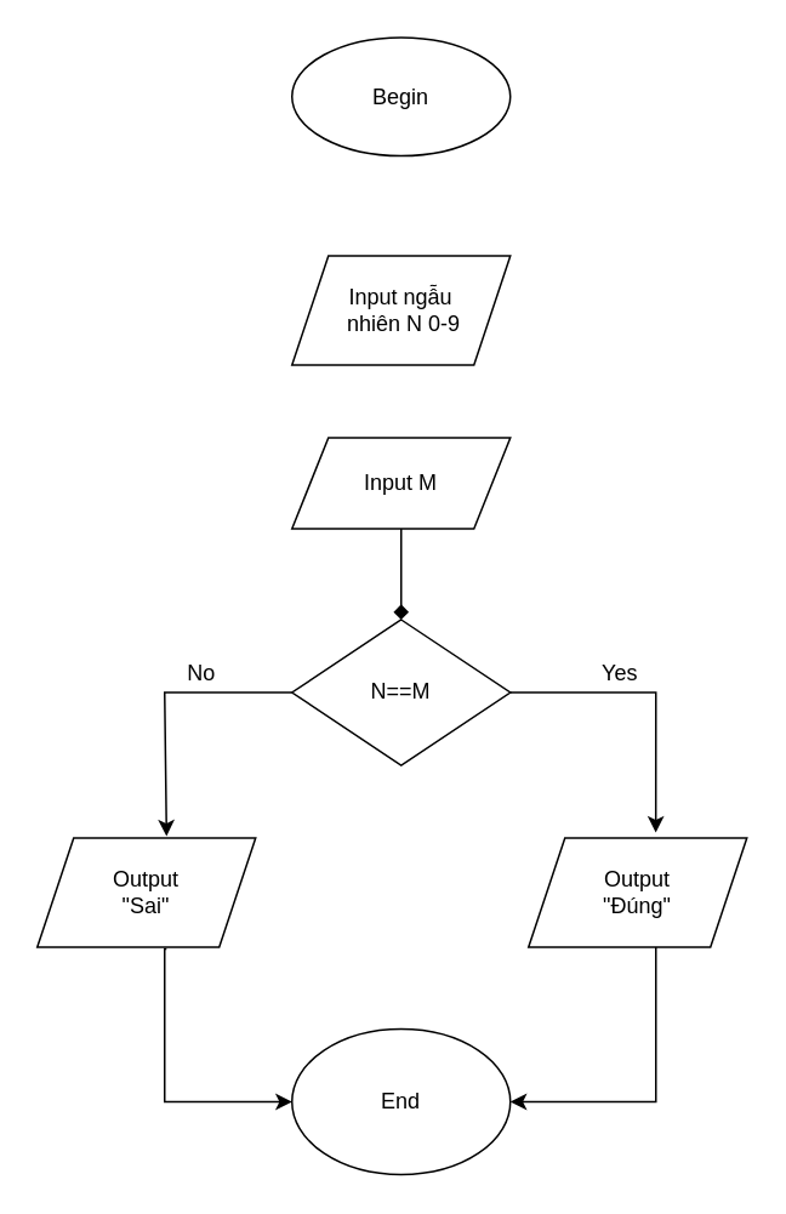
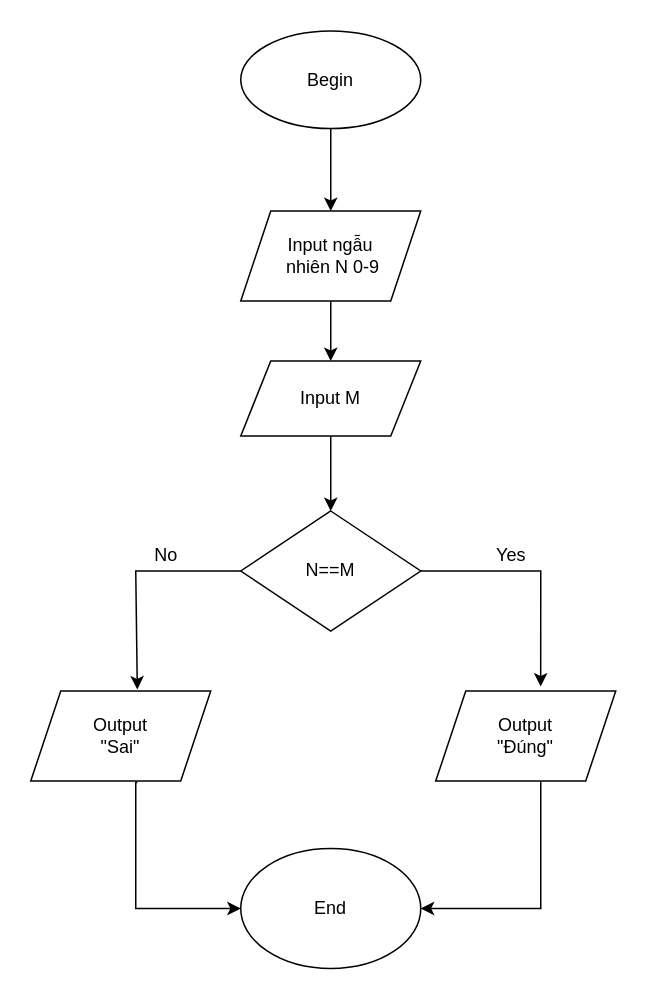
+ <mxCell id="2" style="edgeStyle=orthogonalEdgeStyle;rounded=0;orthogonalLoop=1;jettySize=auto;html=1;entryX=0.5;entryY=0;entryDx=0;entryDy=0;" edge="1" parent="1" source="3" target="7"><mxGeometry relative="1" as="geometry" /></mxCell>
+ <mxCell id="6" style="edgeStyle=orthogonalEdgeStyle;rounded=0;orthogonalLoop=1;jettySize=auto;html=1;" edge="1" parent="1" source="7" target="5"><mxGeometry relative="1" as="geometry" /></mxCell>
- <mxCell id="4" style="edgeStyle=orthogonalEdgeStyle;rounded=0;orthogonalLoop=1;jettySize=auto;html=1;entryX=0.5;entryY=0;entryDx=0;entryDy=0;endArrow=diamond;" edge="1" parent="1" source="5" target="10"><mxGeometry relative="1" as="geometry" /></mxCell>
+ <mxCell id="4" style="edgeStyle=orthogonalEdgeStyle;rounded=0;orthogonalLoop=1;jettySize=auto;html=1;entryX=0.5;entryY=0;entryDx=0;entryDy=0;" edge="1" parent="1" source="5" target="10"><mxGeometry relative="1" as="geometry" /></mxCell>
